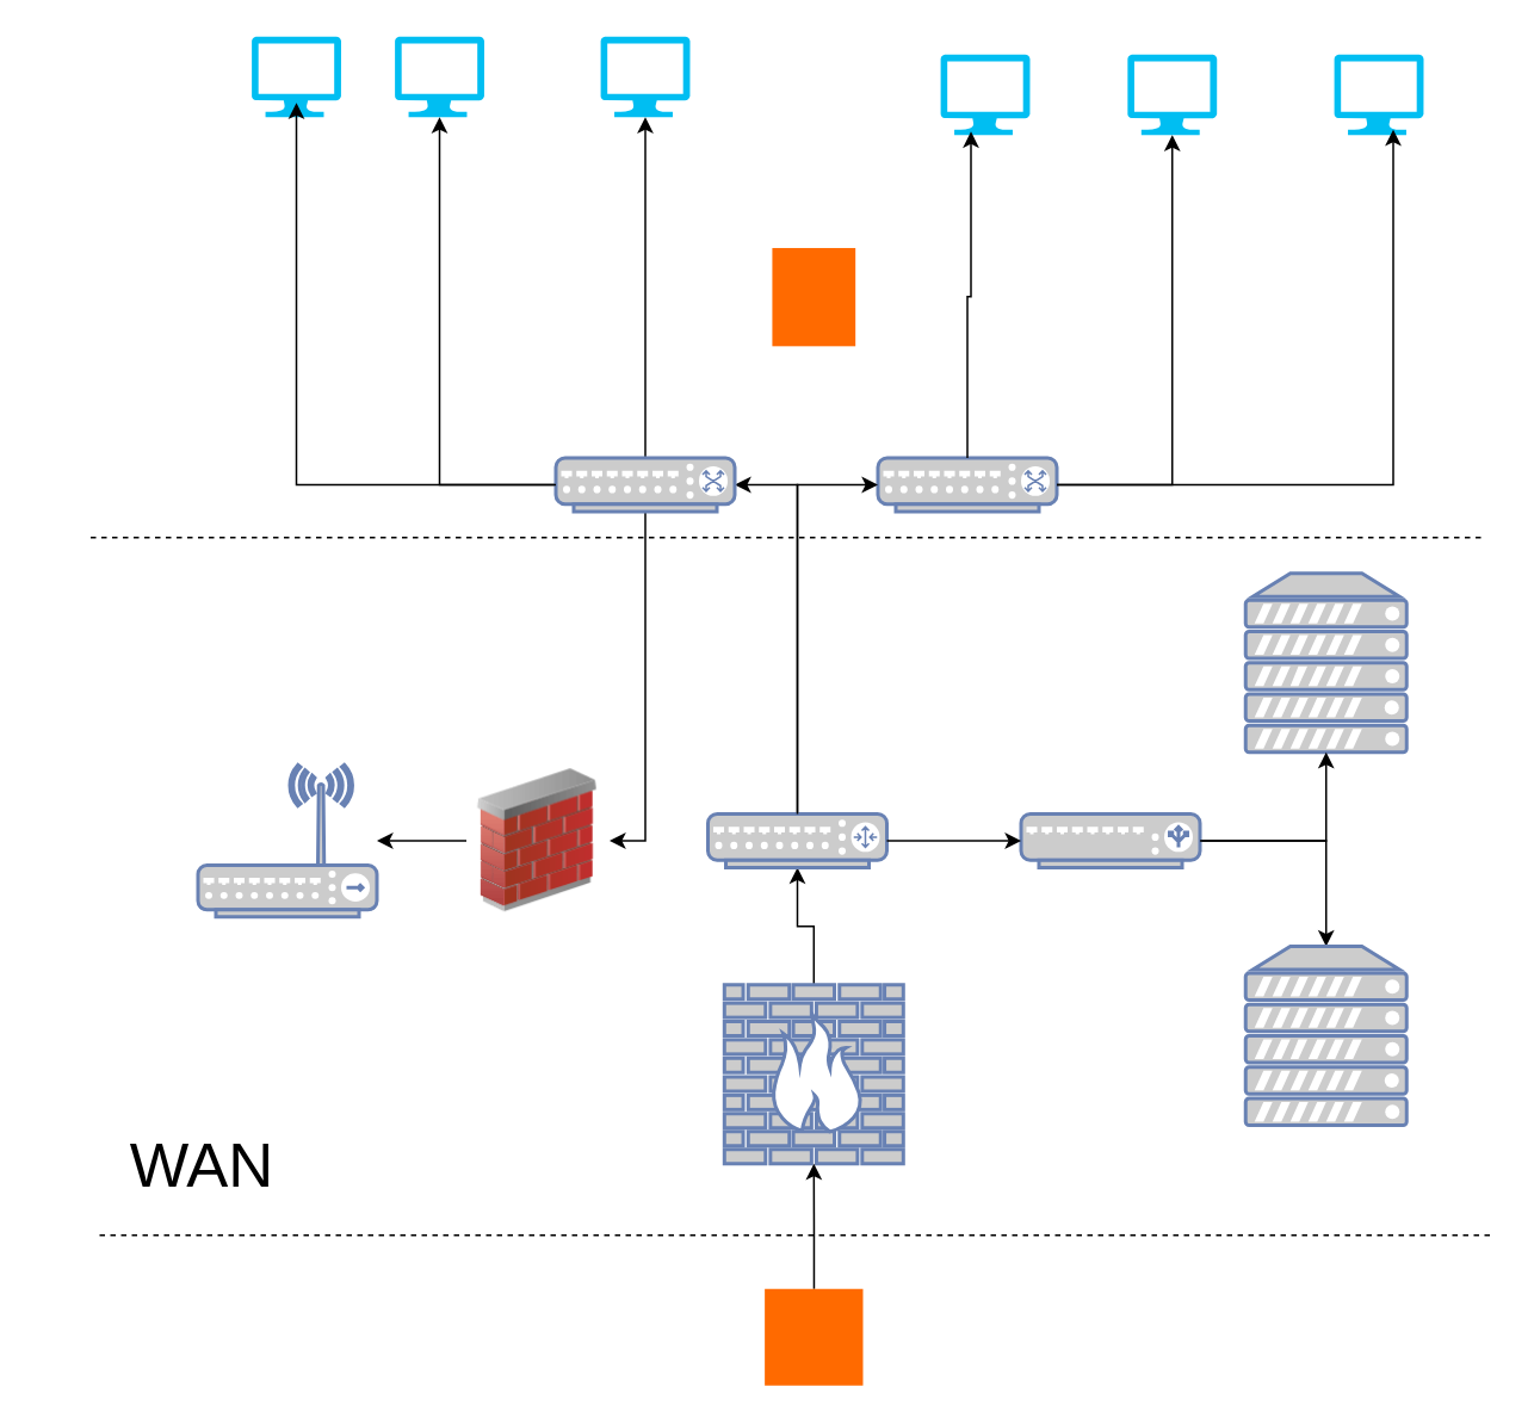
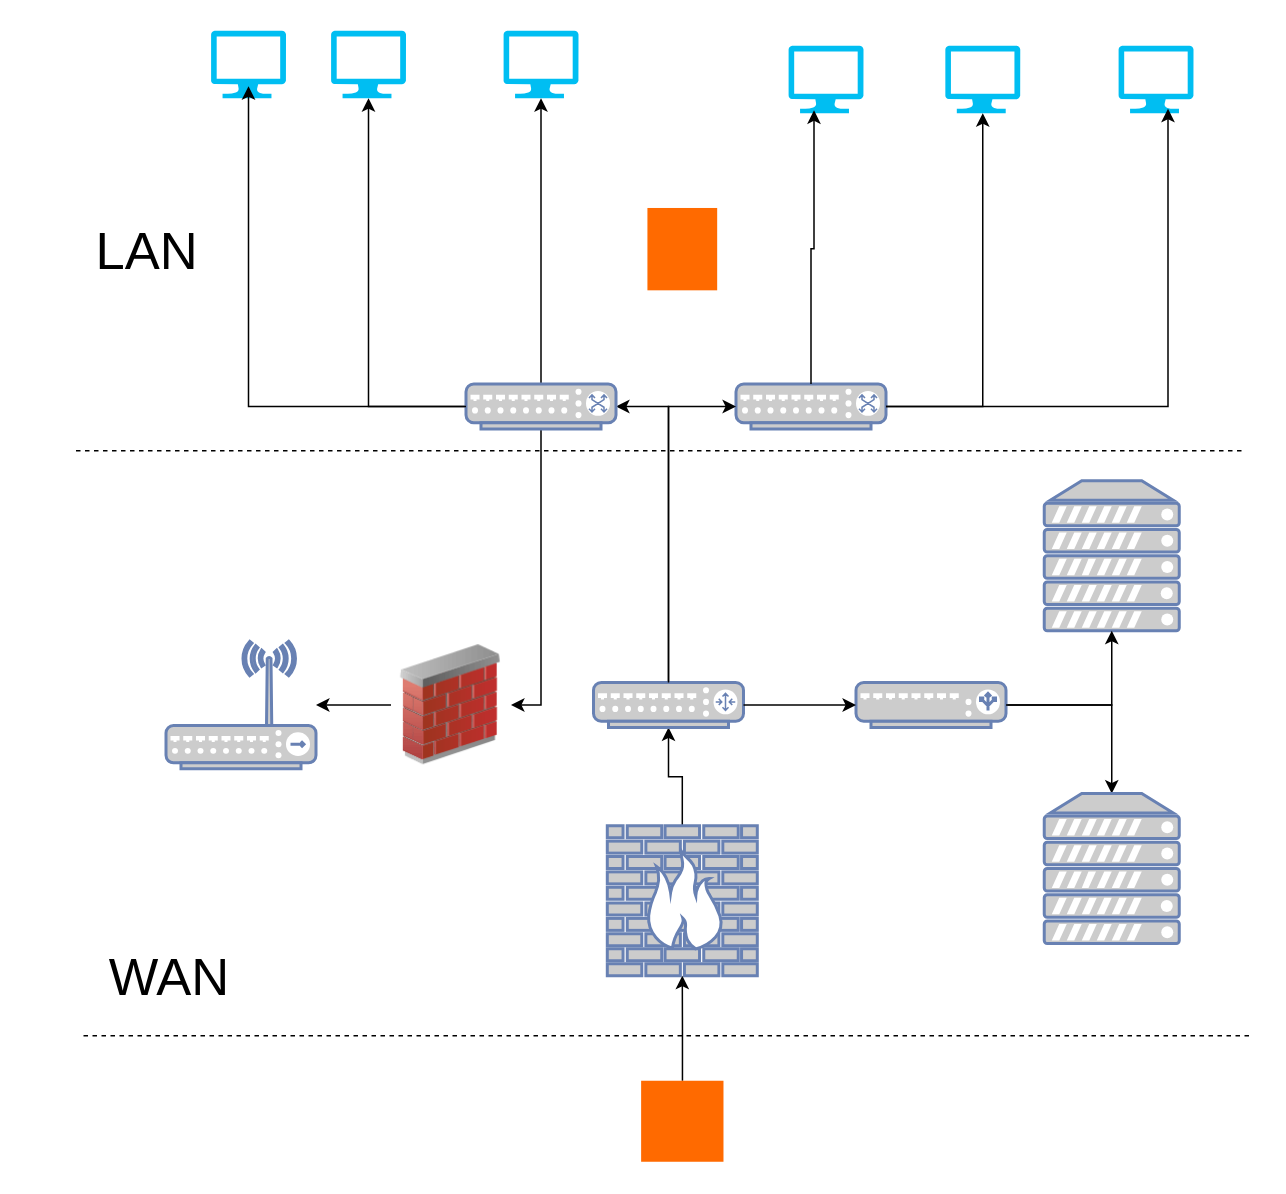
+ <mxCell id="37" value="LAN" style="text;strokeColor=none;align=center;fillColor=none;html=1;verticalAlign=middle;whiteSpace=wrap;rounded=0;strokeWidth=1;fontSize=35;" vertex="1" parent="1"><mxGeometry y="125.6" width="155" height="80" as="geometry" x="20" /></mxCell>
